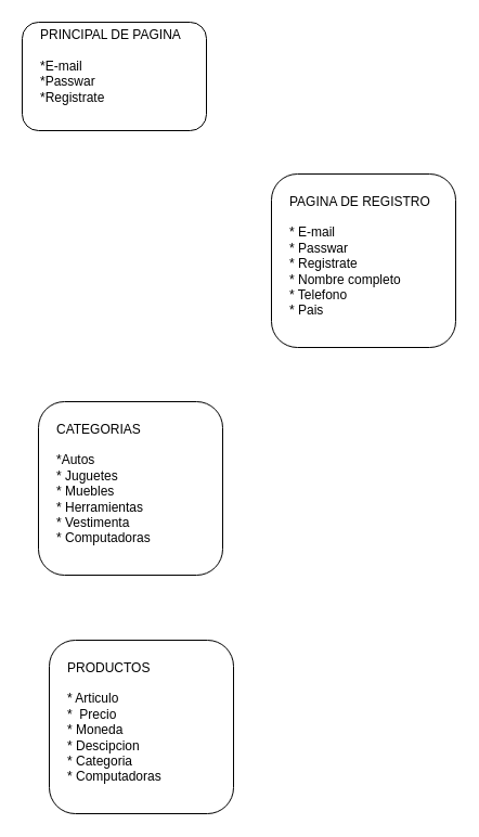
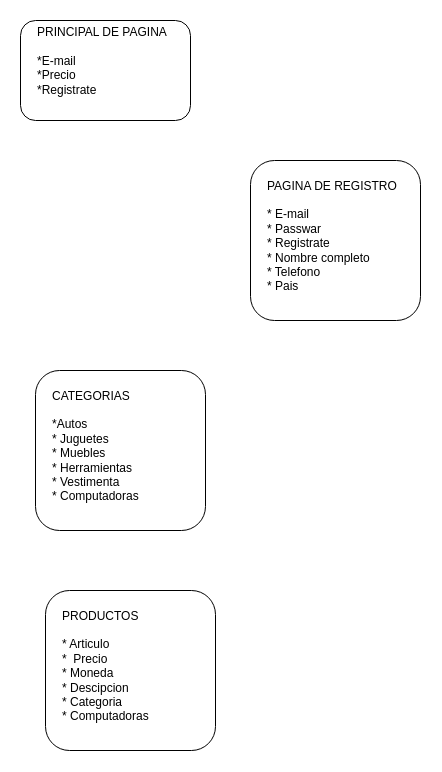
- <mxCell id="3" value="&lt;span&gt;&lt;font style=&quot;vertical-align: inherit&quot;&gt;&lt;font style=&quot;vertical-align: inherit&quot;&gt;PRINCIPAL DE PAGINA&lt;br&gt;&lt;br&gt;*E-mail&lt;br&gt;*Passwar&lt;br&gt;*Registrate&lt;br&gt;&lt;br&gt;&lt;/font&gt;&lt;/font&gt;&lt;/span&gt;&lt;font style=&quot;vertical-align: inherit&quot;&gt;&lt;font style=&quot;vertical-align: inherit&quot;&gt;&lt;font style=&quot;vertical-align: inherit&quot;&gt;&lt;font style=&quot;vertical-align: inherit&quot;&gt;&lt;font style=&quot;vertical-align: inherit&quot;&gt;&lt;font style=&quot;vertical-align: inherit&quot;&gt;&lt;font style=&quot;vertical-align: inherit&quot;&gt;&lt;font style=&quot;vertical-align: inherit&quot;&gt;&lt;br&gt;&lt;/font&gt;&lt;/font&gt;&lt;/font&gt;&lt;/font&gt;&lt;/font&gt;&lt;/font&gt;&lt;/font&gt;&lt;/font&gt;" style="text;html=1;strokeColor=none;fillColor=none;align=left;verticalAlign=middle;whiteSpace=wrap;rounded=0;" vertex="1" parent="1"><mxGeometry x="35" y="30" width="140" height="90" as="geometry" /></mxCell>
+ <mxCell id="3" value="&lt;span&gt;&lt;font style=&quot;vertical-align: inherit&quot;&gt;&lt;font style=&quot;vertical-align: inherit&quot;&gt;PRINCIPAL DE PAGINA&lt;br&gt;&lt;br&gt;*E-mail&lt;br&gt;*Precio&lt;br&gt;*Registrate&lt;br&gt;&lt;br&gt;&lt;/font&gt;&lt;/font&gt;&lt;/span&gt;&lt;font style=&quot;vertical-align: inherit&quot;&gt;&lt;font style=&quot;vertical-align: inherit&quot;&gt;&lt;font style=&quot;vertical-align: inherit&quot;&gt;&lt;font style=&quot;vertical-align: inherit&quot;&gt;&lt;font style=&quot;vertical-align: inherit&quot;&gt;&lt;font style=&quot;vertical-align: inherit&quot;&gt;&lt;font style=&quot;vertical-align: inherit&quot;&gt;&lt;font style=&quot;vertical-align: inherit&quot;&gt;&lt;br&gt;&lt;/font&gt;&lt;/font&gt;&lt;/font&gt;&lt;/font&gt;&lt;/font&gt;&lt;/font&gt;&lt;/font&gt;&lt;/font&gt;" style="text;html=1;strokeColor=none;fillColor=none;align=left;verticalAlign=middle;whiteSpace=wrap;rounded=0;" vertex="1" parent="1"><mxGeometry x="35" y="30" width="140" height="90" as="geometry" /></mxCell>
